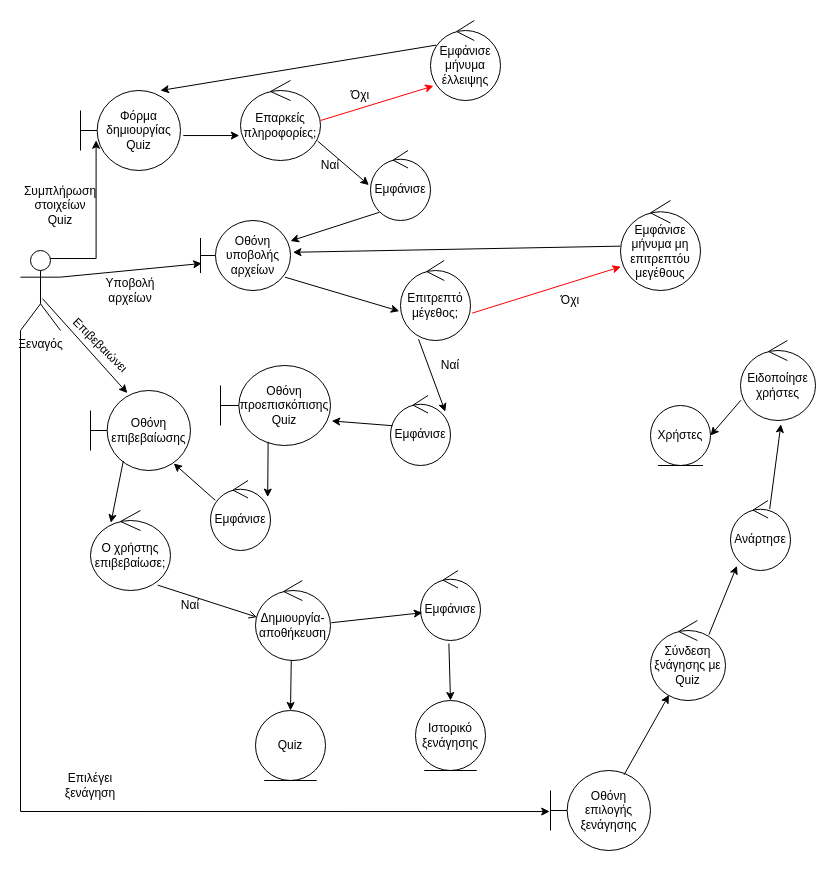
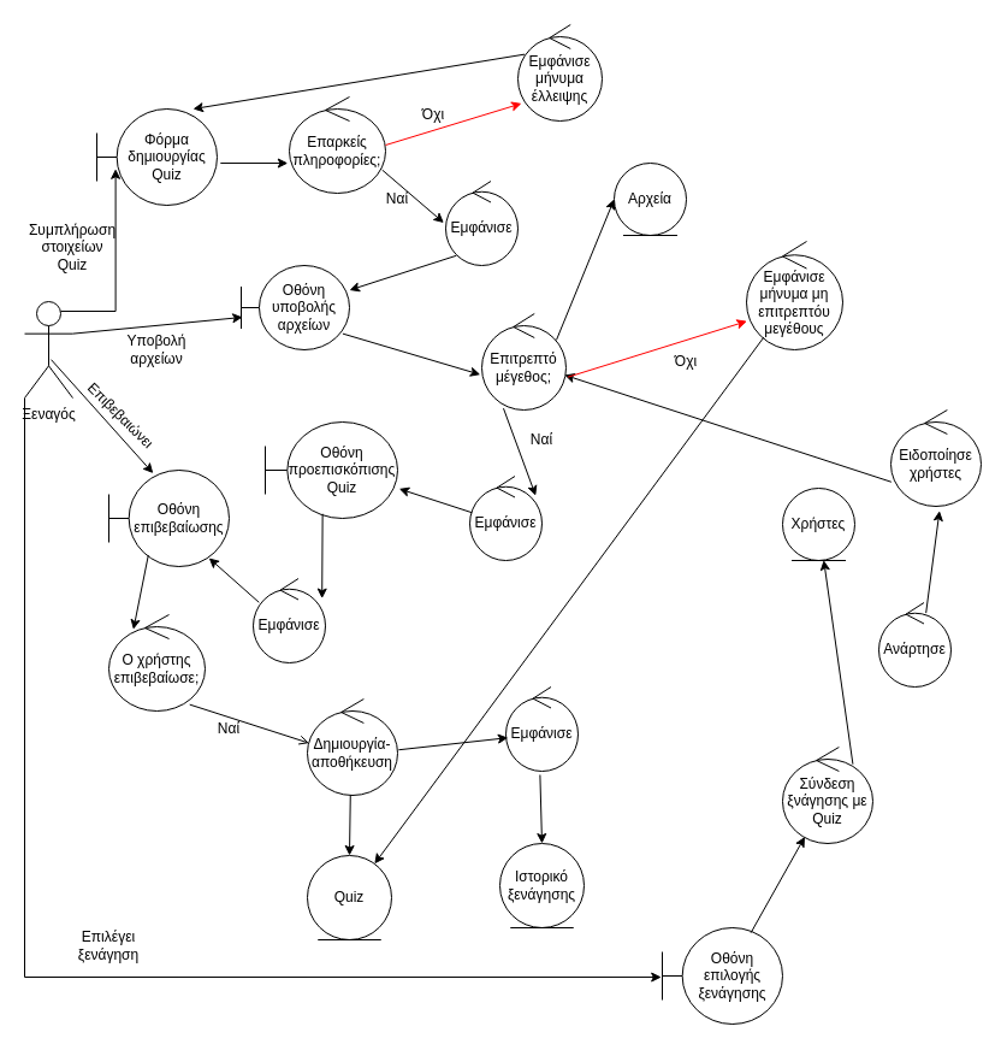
+ <mxCell id="19" value="Αρχεία" style="ellipse;shape=umlEntity;whiteSpace=wrap;html=1;" parent="1" vertex="1"><mxGeometry x="510" y="135" width="60" height="60" as="geometry" /></mxCell>
+ <mxCell id="20" value="" style="endArrow=classic;html=1;rounded=0;exitX=0.886;exitY=0.273;exitDx=0;exitDy=0;exitPerimeter=0;entryX=0;entryY=0.5;entryDx=0;entryDy=0;" parent="1" source="17" target="19" edge="1"><mxGeometry width="50" height="50" relative="1" as="geometry"><mxPoint x="380" y="240" as="sourcePoint" /><mxPoint x="430" y="190" as="targetPoint" /></mxGeometry></mxCell>
- <mxCell id="59" value="" style="endArrow=classic;html=1;rounded=0;entryX=1.027;entryY=0.454;entryDx=0;entryDy=0;entryPerimeter=0;" edge="1" parent="1" source="54" target="13"><mxGeometry width="50" height="50" relative="1" as="geometry"><mxPoint x="380" y="300" as="sourcePoint" /><mxPoint x="430" y="250" as="targetPoint" /></mxGeometry></mxCell>
+ <mxCell id="59" value="" style="endArrow=classic;html=1;rounded=0;" edge="1" parent="1" source="54" target="36"><mxGeometry width="50" height="50" relative="1" as="geometry"><mxPoint x="380" y="300" as="sourcePoint" /><mxPoint x="430" y="250" as="targetPoint" /></mxGeometry></mxCell>
- <mxCell id="24" value="Οθόνη προεπισκόπισης Quiz" style="shape=umlBoundary;whiteSpace=wrap;html=1;" parent="1" vertex="1"><mxGeometry x="220" y="365" width="110" height="80" as="geometry" /></mxCell>
+ <mxCell id="24" value="Οθόνη προεπισκόπισης Quiz" style="shape=umlBoundary;whiteSpace=wrap;html=1;" parent="1" vertex="1"><mxGeometry x="220" y="350" width="110" height="80" as="geometry" /></mxCell>
- <mxCell id="53" value="" style="endArrow=classic;html=1;rounded=0;exitX=0.005;exitY=0.747;exitDx=0;exitDy=0;exitPerimeter=0;entryX=1;entryY=0.5;entryDx=0;entryDy=0;" parent="1" source="50" target="52" edge="1"><mxGeometry width="50" height="50" relative="1" as="geometry"><mxPoint x="380" y="420" as="sourcePoint" /><mxPoint x="430" y="370" as="targetPoint" /></mxGeometry></mxCell>
+ <mxCell id="53" value="" style="endArrow=classic;html=1;rounded=0;exitX=0.005;exitY=0.747;exitDx=0;exitDy=0;exitPerimeter=0;" parent="1" source="50" target="17" edge="1"><mxGeometry width="50" height="50" relative="1" as="geometry"><mxPoint x="380" y="420" as="sourcePoint" /><mxPoint x="430" y="370" as="targetPoint" /></mxGeometry></mxCell>
- <mxCell id="49" value="" style="endArrow=classic;html=1;rounded=0;exitX=0.779;exitY=0.177;exitDx=0;exitDy=0;exitPerimeter=0;entryX=0.107;entryY=0.934;entryDx=0;entryDy=0;entryPerimeter=0;" parent="1" source="46" target="48" edge="1"><mxGeometry width="50" height="50" relative="1" as="geometry"><mxPoint x="380" y="610" as="sourcePoint" /><mxPoint x="430" y="560" as="targetPoint" /></mxGeometry></mxCell>
+ <mxCell id="49" value="" style="endArrow=classic;html=1;rounded=0;exitX=0.779;exitY=0.177;exitDx=0;exitDy=0;exitPerimeter=0;" parent="1" source="46" target="52" edge="1"><mxGeometry width="50" height="50" relative="1" as="geometry"><mxPoint x="380" y="610" as="sourcePoint" /><mxPoint x="430" y="560" as="targetPoint" /></mxGeometry></mxCell>
